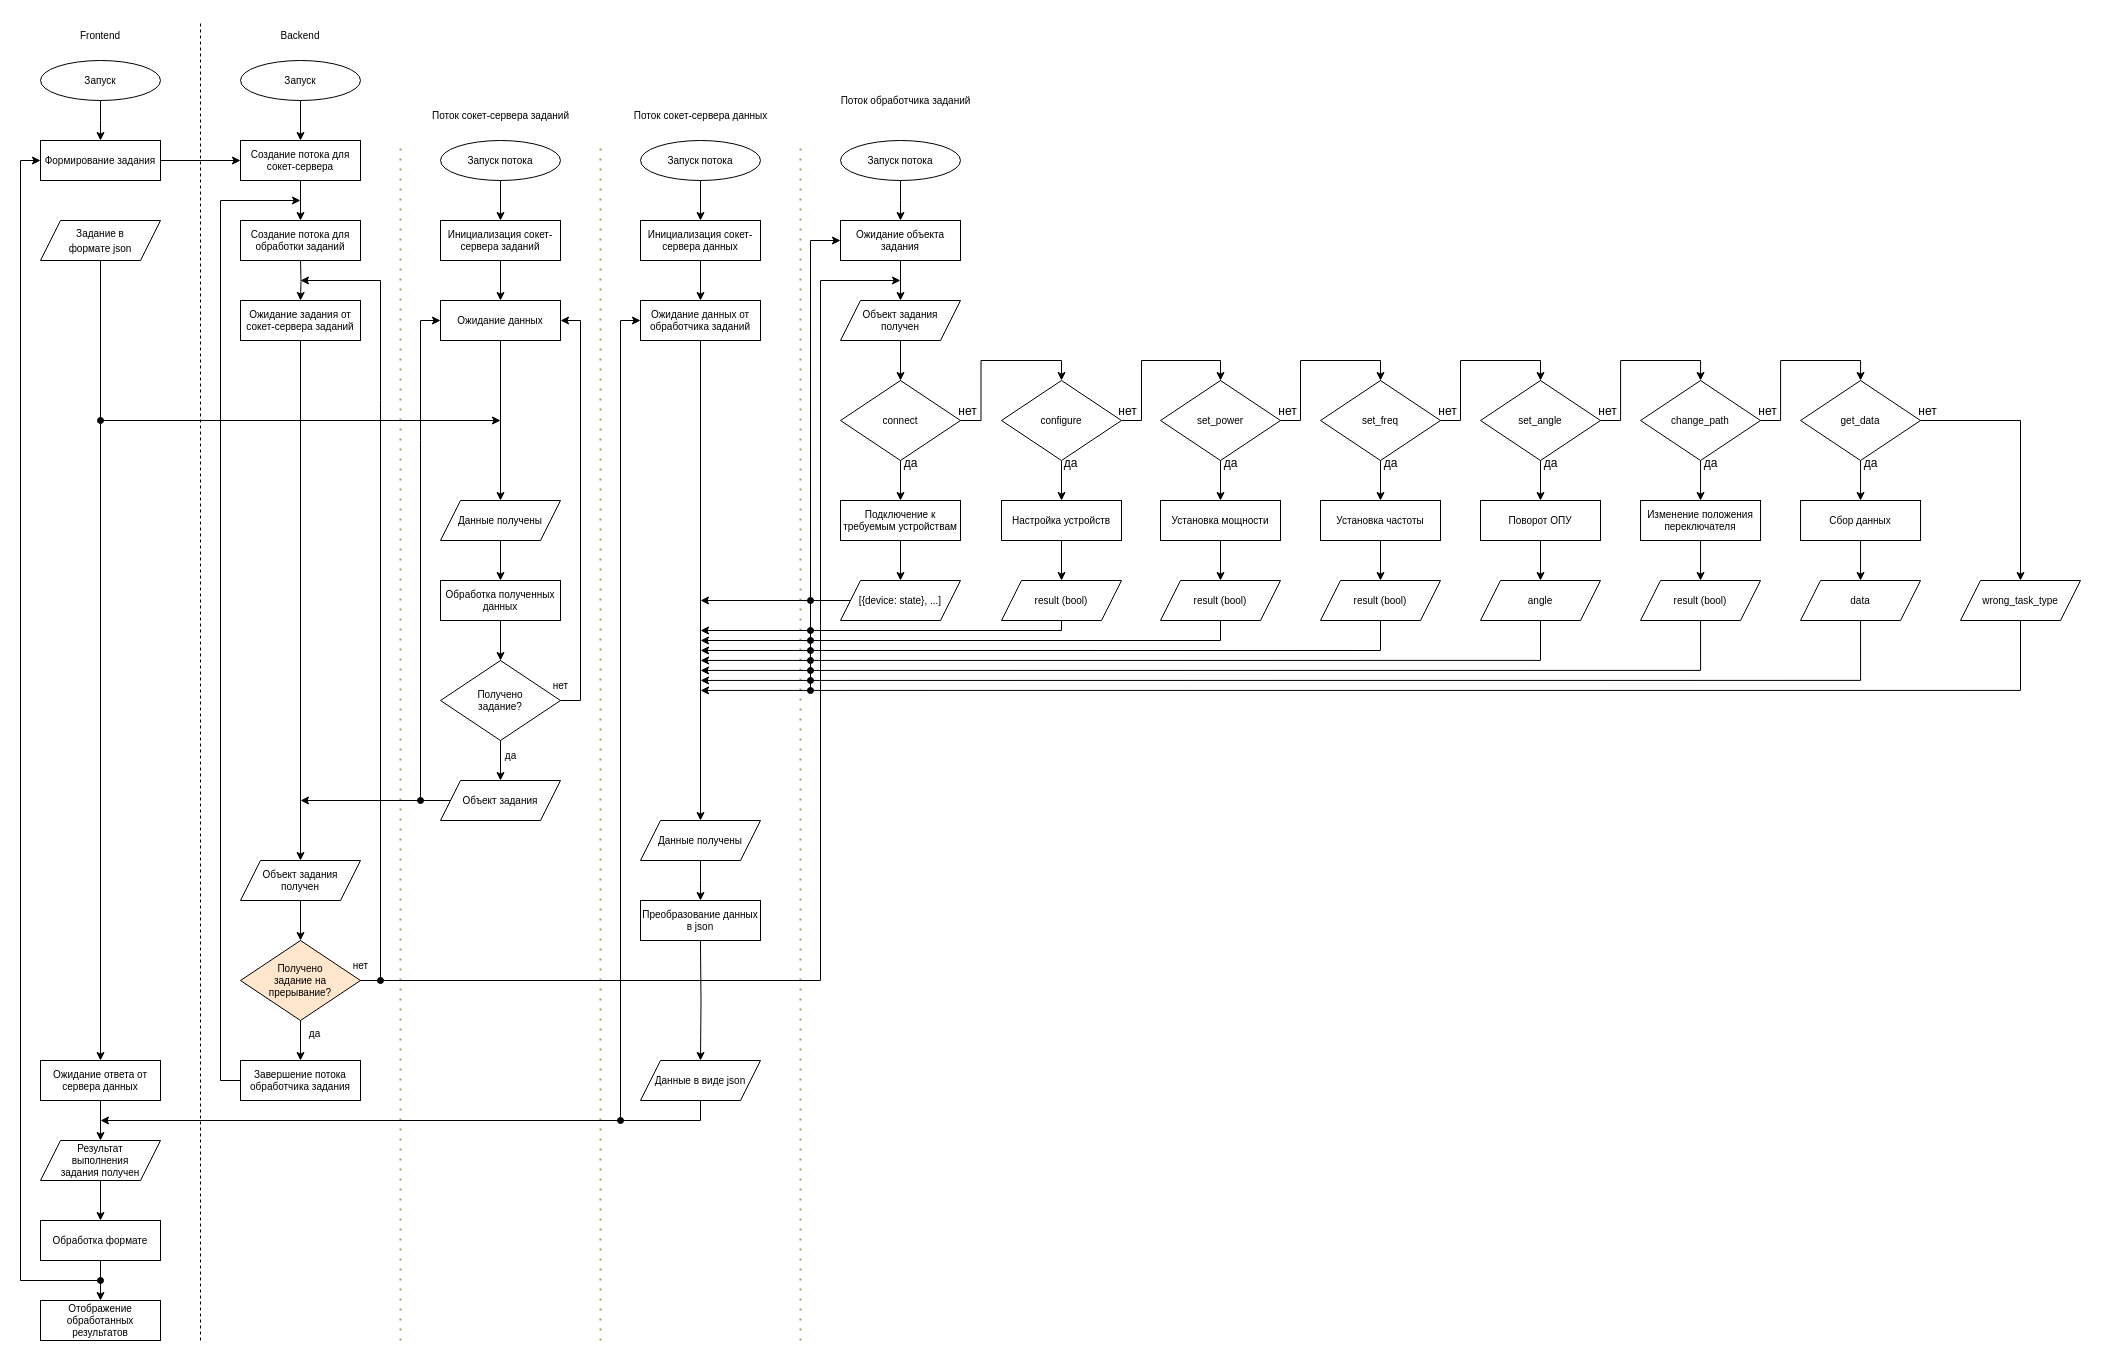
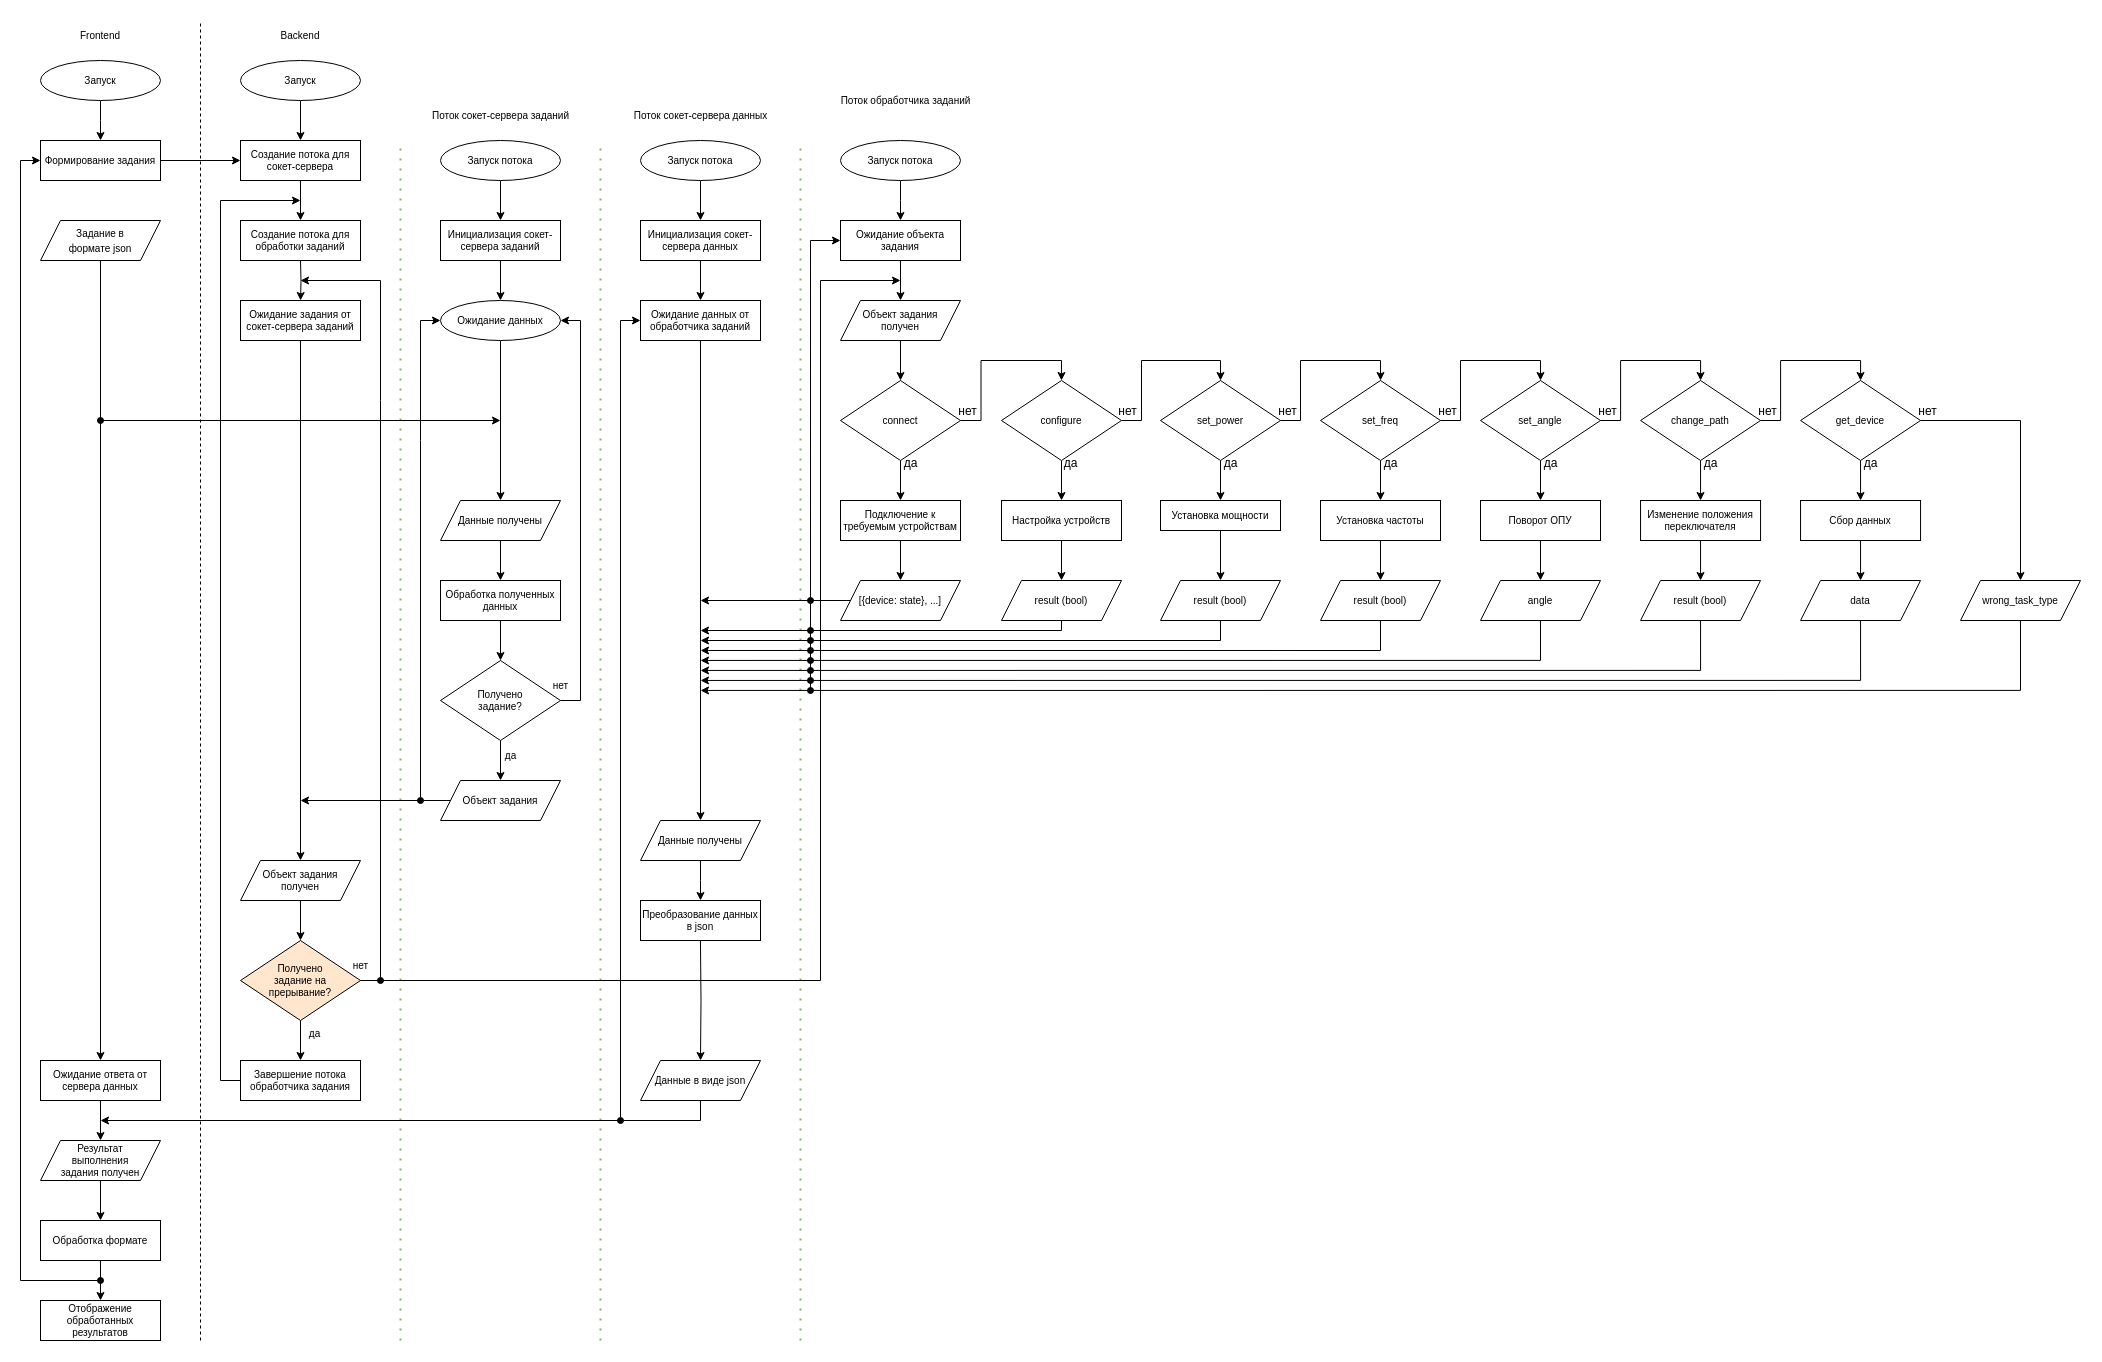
- <mxCell id="56" value="&lt;font style=&quot;font-size: 10px;&quot;&gt;Ожидание данных&lt;/font&gt;" style="rounded=0;whiteSpace=wrap;html=1;fontSize=10;" vertex="1" parent="1"><mxGeometry x="440" y="300" width="120" height="40" as="geometry" /></mxCell>
+ <mxCell id="56" value="&lt;font style=&quot;font-size: 10px;&quot;&gt;Ожидание данных&lt;/font&gt;" style="ellipse;whiteSpace=wrap;html=1;fontSize=10;" vertex="1" parent="1"><mxGeometry x="440" y="300" width="120" height="40" as="geometry" /></mxCell>
- <mxCell id="83" value="get_data" style="rhombus;whiteSpace=wrap;html=1;fontSize=10;" vertex="1" parent="1"><mxGeometry x="1800.05" y="380" width="120" height="80" as="geometry" /></mxCell>
+ <mxCell id="83" value="get_device" style="rhombus;whiteSpace=wrap;html=1;fontSize=10;" vertex="1" parent="1"><mxGeometry x="1800.05" y="380" width="120" height="80" as="geometry" /></mxCell>
- <mxCell id="93" value="&lt;span style=&quot;font-size: 10px;&quot;&gt;Установка мощности&lt;/span&gt;" style="rounded=0;whiteSpace=wrap;html=1;fontSize=10;" vertex="1" parent="1"><mxGeometry x="1160" y="500" width="120" height="40" as="geometry" /></mxCell>
+ <mxCell id="93" value="&lt;span style=&quot;font-size: 10px;&quot;&gt;Установка мощности&lt;/span&gt;" style="rounded=0;whiteSpace=wrap;html=1;fontSize=10;" vertex="1" parent="1"><mxGeometry x="1160" y="500" width="120" height="30" as="geometry" /></mxCell>
